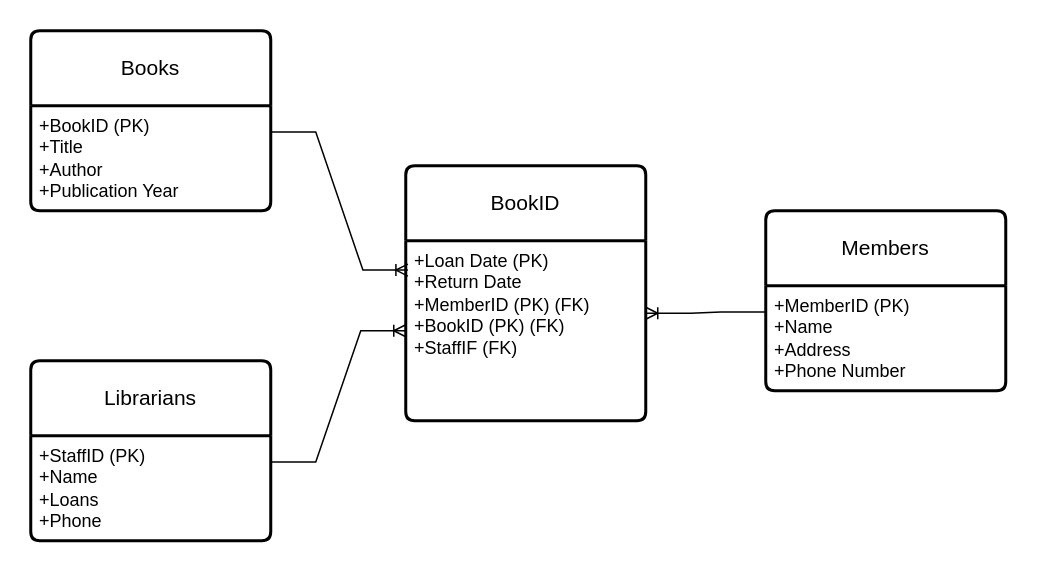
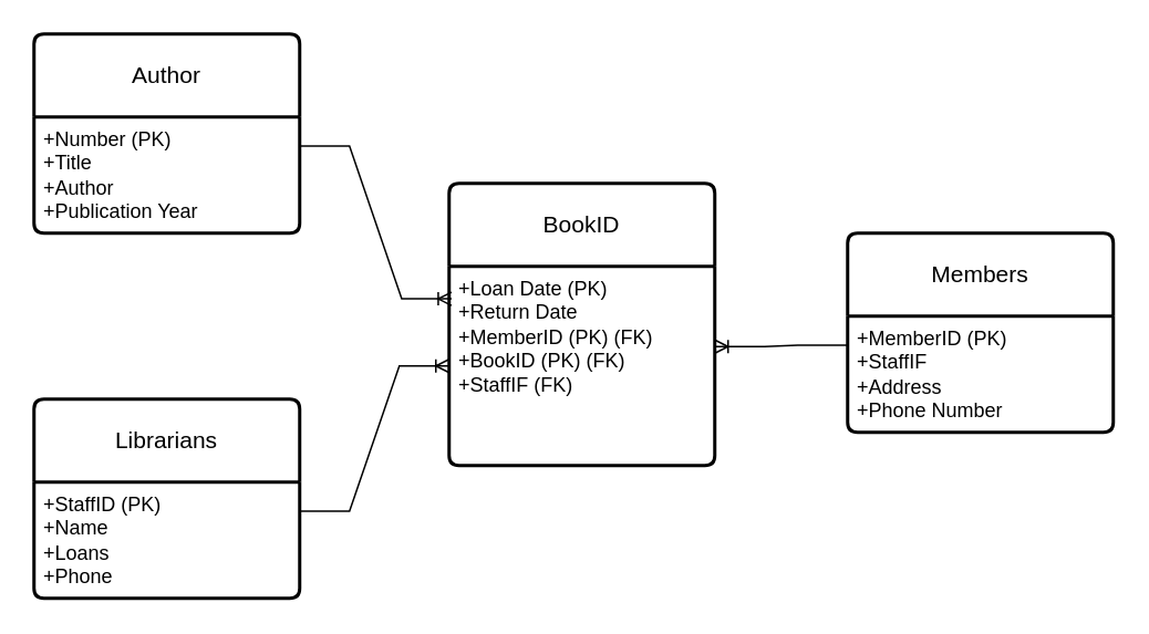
- <mxCell id="6" value="Books" style="swimlane;childLayout=stackLayout;horizontal=1;startSize=50;horizontalStack=0;rounded=1;fontSize=14;fontStyle=0;strokeWidth=2;resizeParent=0;resizeLast=1;shadow=0;dashed=0;align=center;arcSize=4;whiteSpace=wrap;html=1;" vertex="1" parent="1"><mxGeometry x="20" y="20" width="160" height="120" as="geometry" /></mxCell>
+ <mxCell id="6" value="Author" style="swimlane;childLayout=stackLayout;horizontal=1;startSize=50;horizontalStack=0;rounded=1;fontSize=14;fontStyle=0;strokeWidth=2;resizeParent=0;resizeLast=1;shadow=0;dashed=0;align=center;arcSize=4;whiteSpace=wrap;html=1;" vertex="1" parent="1"><mxGeometry x="20" y="20" width="160" height="120" as="geometry" /></mxCell>
- <mxCell id="7" value="+BookID (PK)&lt;br&gt;+Title&lt;br&gt;+Author&lt;div&gt;+Publication Year&lt;/div&gt;" style="align=left;strokeColor=none;fillColor=none;spacingLeft=4;fontSize=12;verticalAlign=top;resizable=0;rotatable=0;part=1;html=1;" vertex="1" parent="6"><mxGeometry y="50" width="160" height="70" as="geometry" /></mxCell>
+ <mxCell id="7" value="+Number (PK)&lt;br&gt;+Title&lt;br&gt;+Author&lt;div&gt;+Publication Year&lt;/div&gt;" style="align=left;strokeColor=none;fillColor=none;spacingLeft=4;fontSize=12;verticalAlign=top;resizable=0;rotatable=0;part=1;html=1;" vertex="1" parent="6"><mxGeometry y="50" width="160" height="70" as="geometry" /></mxCell>
- <mxCell id="9" value="+MemberID (PK)&lt;br&gt;+Name&lt;br&gt;+Address&lt;div&gt;+Phone Number&lt;/div&gt;" style="align=left;strokeColor=none;fillColor=none;spacingLeft=4;fontSize=12;verticalAlign=top;resizable=0;rotatable=0;part=1;html=1;" vertex="1" parent="8"><mxGeometry y="50" width="160" height="70" as="geometry" /></mxCell>
+ <mxCell id="9" value="+MemberID (PK)&lt;br&gt;+StaffIF&lt;br&gt;+Address&lt;div&gt;+Phone Number&lt;/div&gt;" style="align=left;strokeColor=none;fillColor=none;spacingLeft=4;fontSize=12;verticalAlign=top;resizable=0;rotatable=0;part=1;html=1;" vertex="1" parent="8"><mxGeometry y="50" width="160" height="70" as="geometry" /></mxCell>
